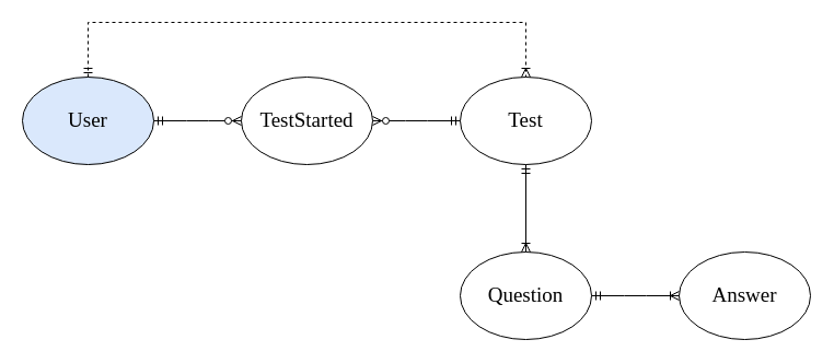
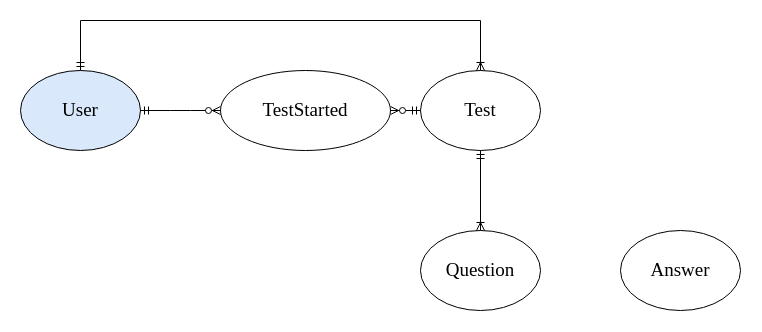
- <mxCell id="11" value="" style="edgeStyle=orthogonalEdgeStyle;fontSize=12;html=1;endArrow=ERoneToMany;startArrow=ERmandOne;rounded=0;fontFamily=Times New Roman;exitX=0.5;exitY=0;exitDx=0;exitDy=0;entryX=0.5;entryY=0;entryDx=0;entryDy=0;elbow=vertical;dashed=1;" edge="1" parent="1" source="3" target="2"><mxGeometry width="100" height="100" relative="1" as="geometry"><mxPoint x="170" y="190" as="sourcePoint" /><mxPoint x="270" y="90" as="targetPoint" /><Array as="points"><mxPoint x="80" y="20" /><mxPoint x="480" y="20" /></Array></mxGeometry></mxCell>
+ <mxCell id="11" value="" style="edgeStyle=orthogonalEdgeStyle;fontSize=12;html=1;endArrow=ERoneToMany;startArrow=ERmandOne;rounded=0;fontFamily=Times New Roman;exitX=0.5;exitY=0;exitDx=0;exitDy=0;entryX=0.5;entryY=0;entryDx=0;entryDy=0;elbow=vertical;" edge="1" parent="1" source="3" target="2"><mxGeometry width="100" height="100" relative="1" as="geometry"><mxPoint x="170" y="190" as="sourcePoint" /><mxPoint x="270" y="90" as="targetPoint" /><Array as="points"><mxPoint x="80" y="20" /><mxPoint x="480" y="20" /></Array></mxGeometry></mxCell>
- <mxCell id="8" value="TestStarted" style="ellipse;whiteSpace=wrap;html=1;fontFamily=Times New Roman;fontSize=19;" vertex="1" parent="1"><mxGeometry x="220" y="70" width="120" height="80" as="geometry" /></mxCell>
+ <mxCell id="8" value="TestStarted" style="ellipse;whiteSpace=wrap;html=1;fontFamily=Times New Roman;fontSize=19;" vertex="1" parent="1"><mxGeometry x="220" y="70" width="170" height="80" as="geometry" /></mxCell>
- <mxCell id="7" value="" style="edgeStyle=entityRelationEdgeStyle;fontSize=12;html=1;endArrow=ERoneToMany;startArrow=ERmandOne;rounded=0;fontFamily=Times New Roman;entryX=0;entryY=0.5;entryDx=0;entryDy=0;exitX=1;exitY=0.5;exitDx=0;exitDy=0;" edge="1" parent="1" source="4" target="5"><mxGeometry width="100" height="100" relative="1" as="geometry"><mxPoint x="340" y="380" as="sourcePoint" /><mxPoint x="440" y="280" as="targetPoint" /></mxGeometry></mxCell>
